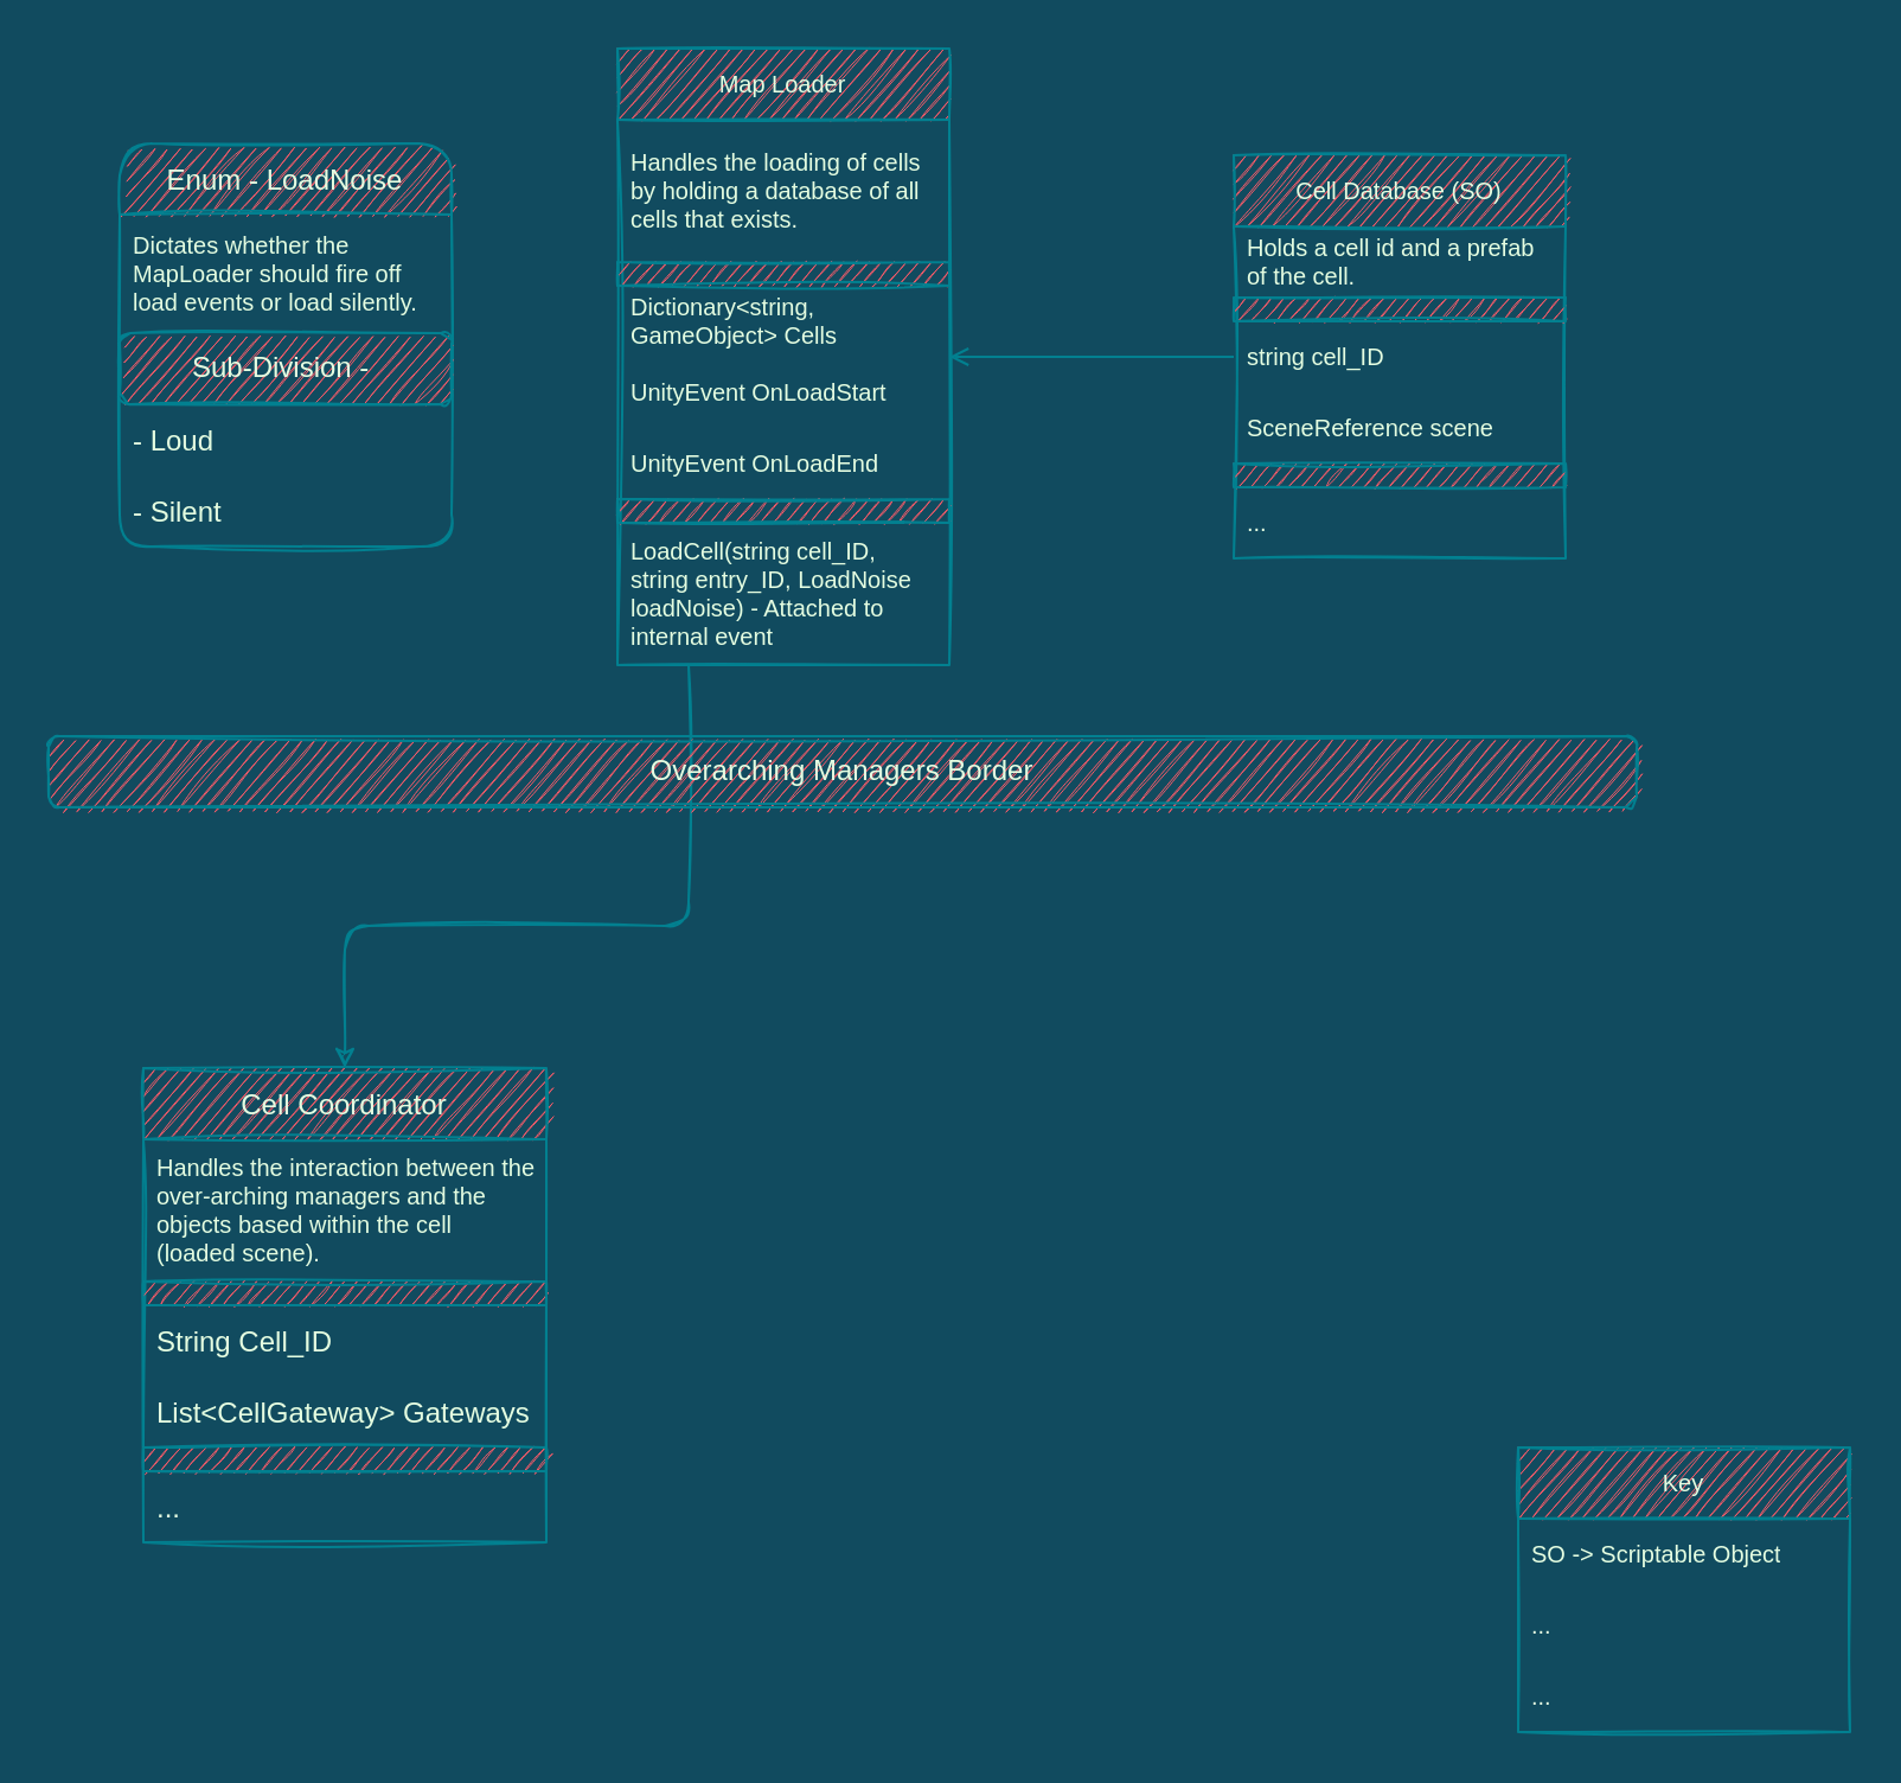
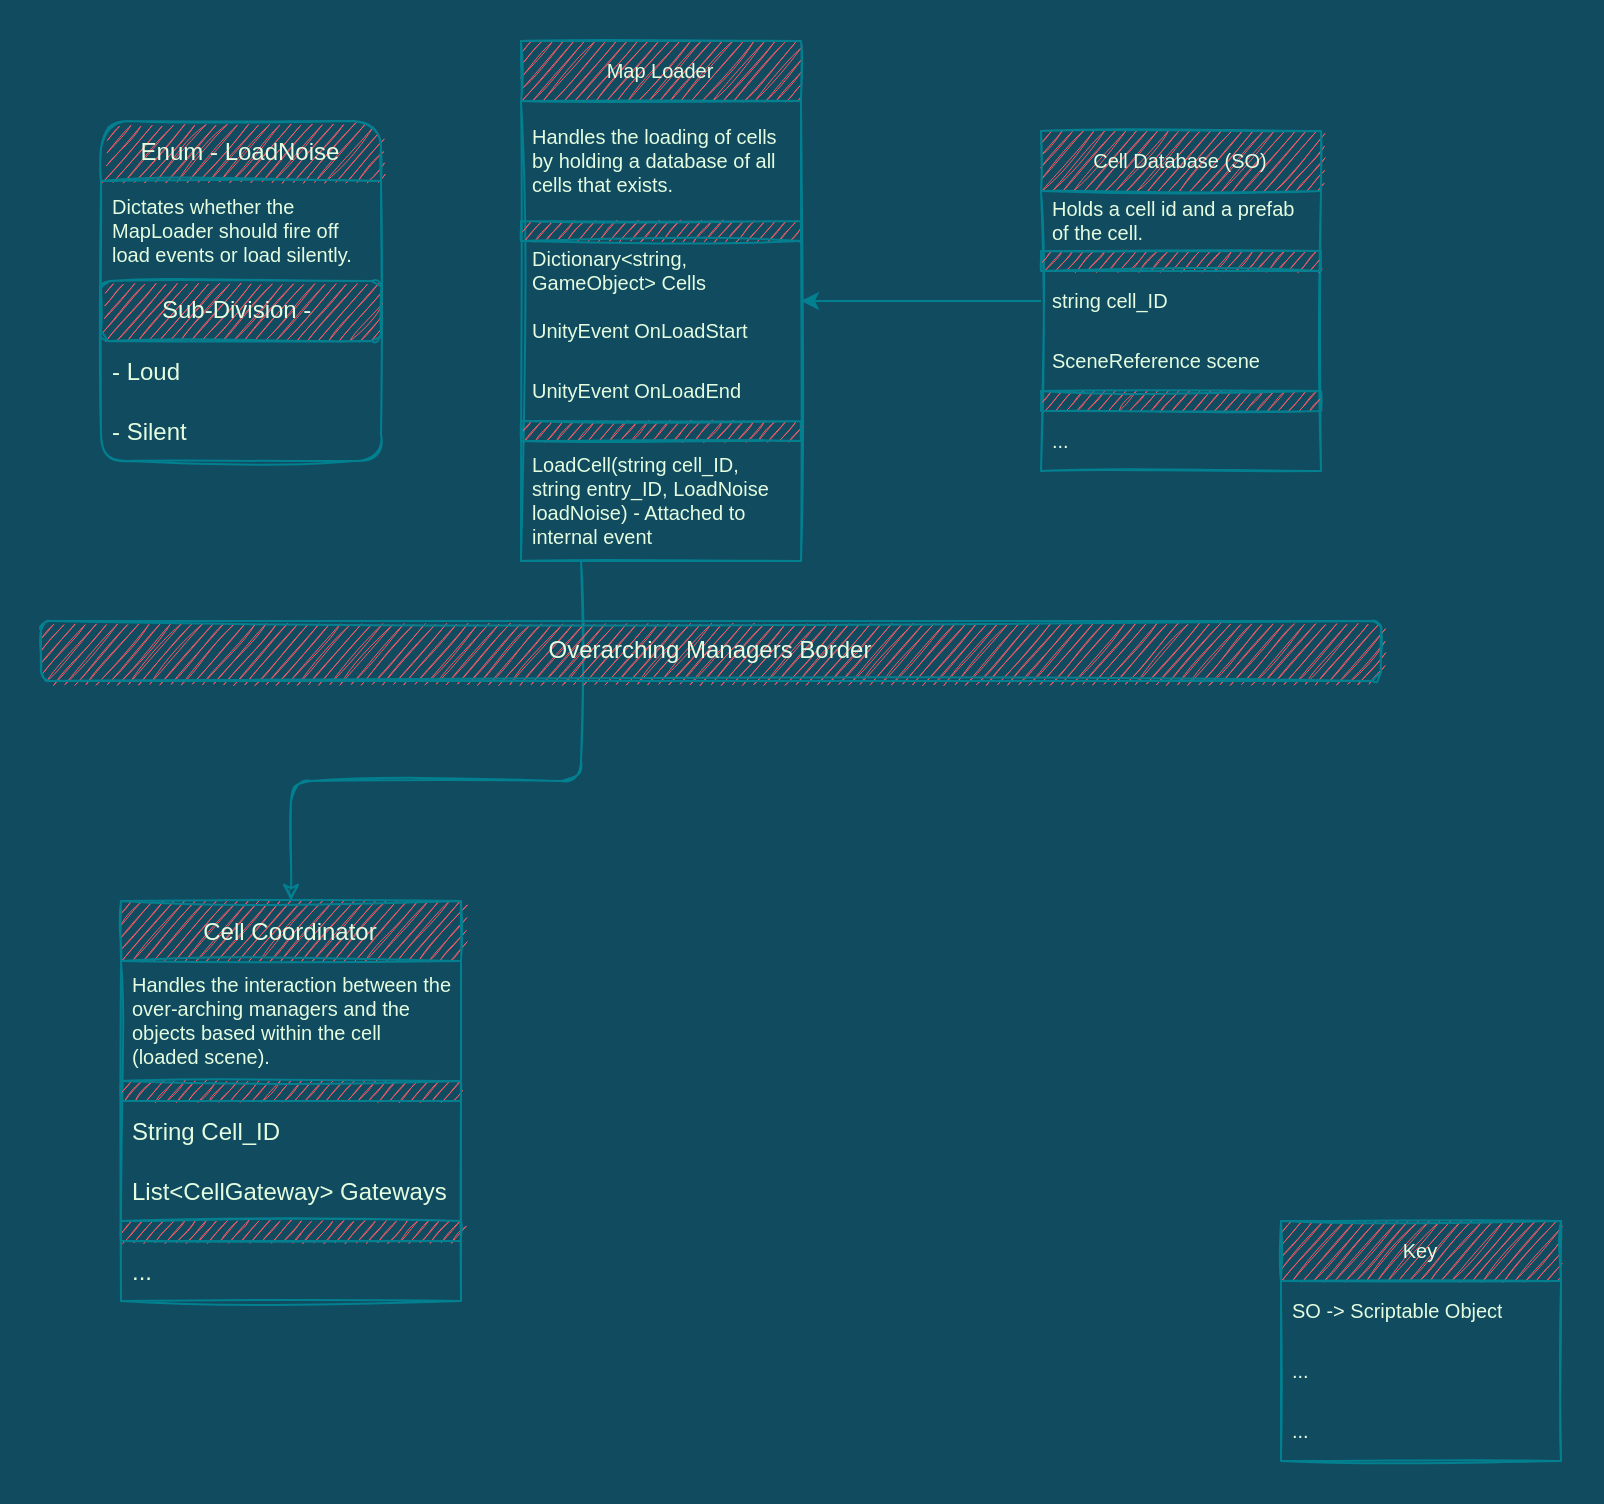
- <mxCell id="23" style="edgeStyle=orthogonalEdgeStyle;curved=0;rounded=1;sketch=0;orthogonalLoop=1;jettySize=auto;html=1;fontColor=#E4FDE1;strokeColor=#028090;fillColor=#F45B69;endArrow=open;" parent="1" source="24" target="10" edge="1"><mxGeometry relative="1" as="geometry" /></mxCell>
+ <mxCell id="23" style="edgeStyle=orthogonalEdgeStyle;curved=0;rounded=1;sketch=0;orthogonalLoop=1;jettySize=auto;html=1;fontColor=#E4FDE1;strokeColor=#028090;fillColor=#F45B69;" parent="1" source="24" target="10" edge="1"><mxGeometry relative="1" as="geometry" /></mxCell>
